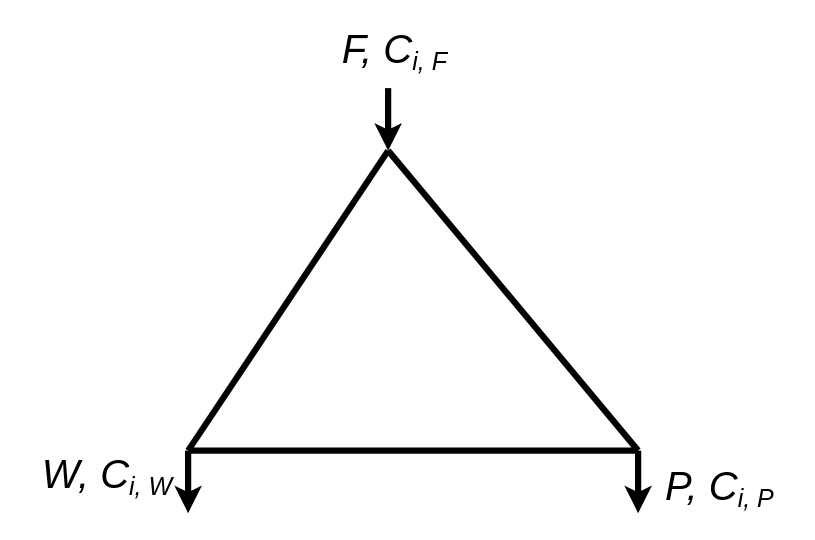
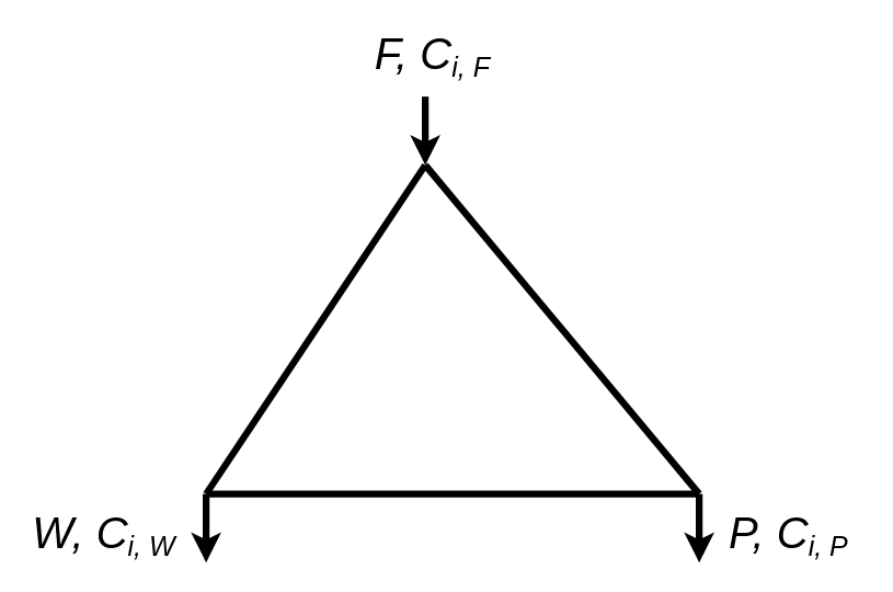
- <mxCell id="9" value="&lt;span style=&quot;font-weight: normal&quot;&gt;&lt;i style=&quot;font-size: 32px&quot;&gt;W, C&lt;/i&gt;&lt;i&gt;&lt;sub&gt;&lt;font style=&quot;font-size: 20px&quot;&gt;i, W&lt;/font&gt;&lt;/sub&gt;&lt;/i&gt;&lt;/span&gt;" style="text;strokeColor=none;fillColor=none;html=1;fontSize=24;fontStyle=1;verticalAlign=middle;align=center;" vertex="1" parent="1"><mxGeometry x="30" y="360" width="110" height="40" as="geometry" /></mxCell>
+ <mxCell id="9" value="&lt;span style=&quot;font-weight: normal&quot;&gt;&lt;i style=&quot;font-size: 32px&quot;&gt;W, C&lt;/i&gt;&lt;i&gt;&lt;sub&gt;&lt;font style=&quot;font-size: 20px&quot;&gt;i, W&lt;/font&gt;&lt;/sub&gt;&lt;/i&gt;&lt;/span&gt;" style="text;strokeColor=none;fillColor=none;html=1;fontSize=24;fontStyle=1;verticalAlign=middle;align=center;" vertex="1" parent="1"><mxGeometry x="20" y="370" width="110" height="40" as="geometry" /></mxCell>
